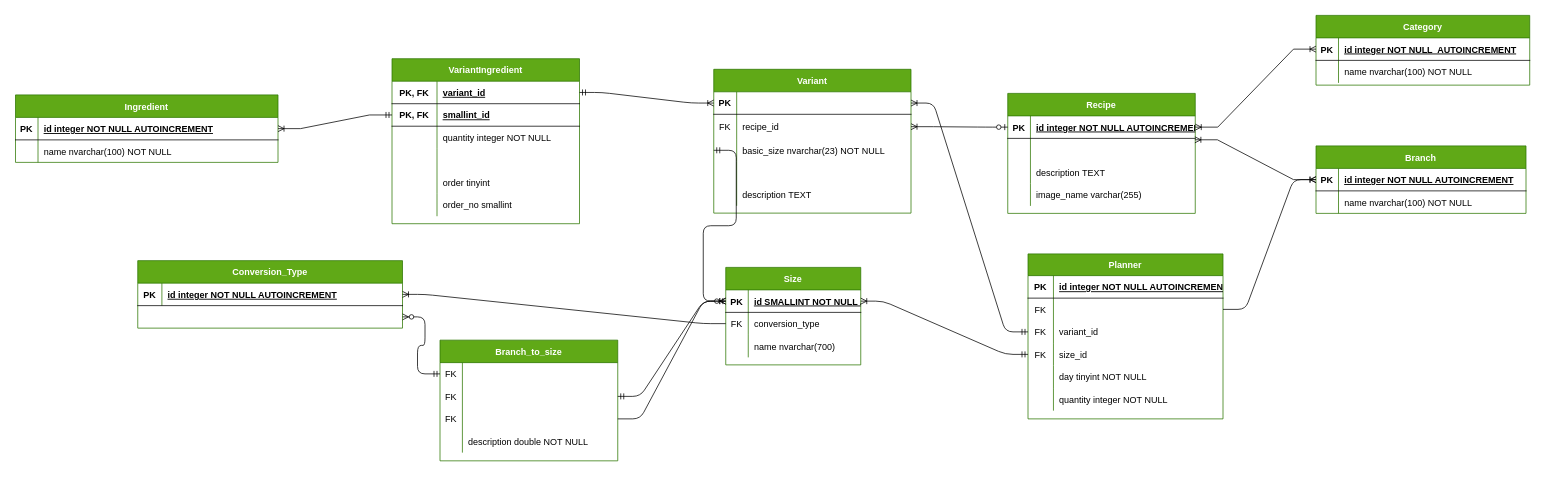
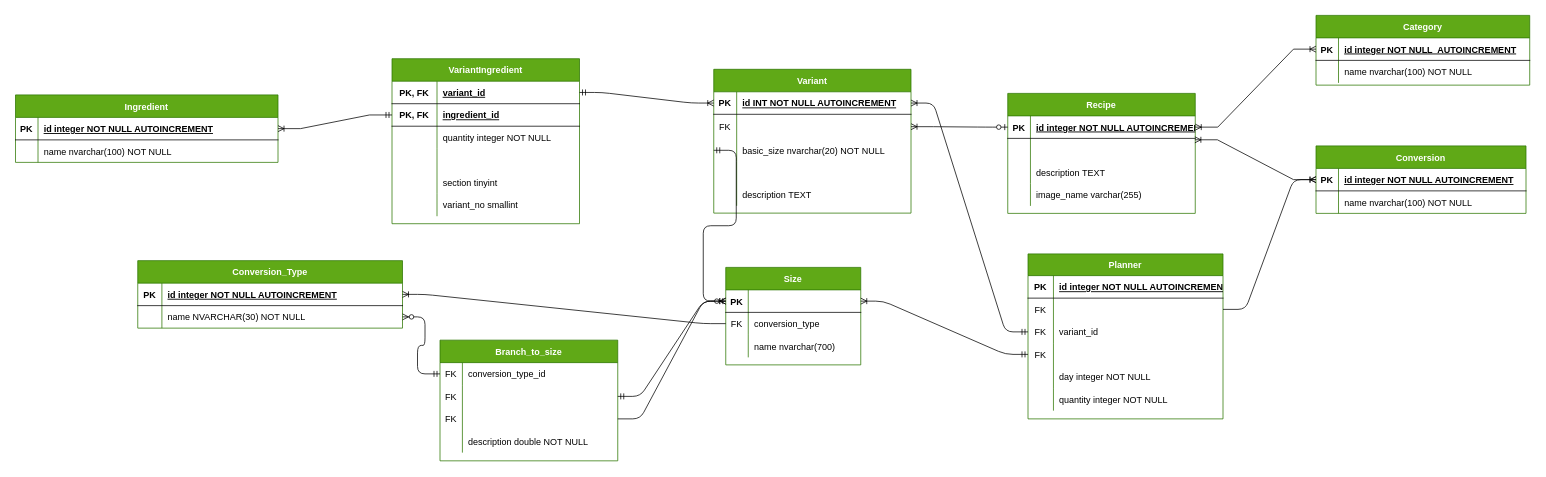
+ <mxCell id="77" value="id INT NOT NULL AUTOINCREMENT" style="shape=partialRectangle;connectable=0;fillColor=none;top=0;left=0;bottom=0;right=0;align=left;spacingLeft=6;fontStyle=5;overflow=hidden;" parent="75" vertex="1"><mxGeometry x="30.583" width="232.417" height="30" as="geometry"><mxRectangle width="232.417" height="30" as="alternateBounds" /></mxGeometry></mxCell>
- <mxCell id="61" value="smallint_id" style="shape=partialRectangle;connectable=0;fillColor=none;top=0;left=0;bottom=0;right=0;align=left;spacingLeft=6;fontStyle=5;overflow=hidden;" parent="59" vertex="1"><mxGeometry x="60" width="190" height="30" as="geometry"><mxRectangle width="190" height="30" as="alternateBounds" /></mxGeometry></mxCell>
+ <mxCell id="61" value="ingredient_id" style="shape=partialRectangle;connectable=0;fillColor=none;top=0;left=0;bottom=0;right=0;align=left;spacingLeft=6;fontStyle=5;overflow=hidden;" parent="59" vertex="1"><mxGeometry x="60" width="190" height="30" as="geometry"><mxRectangle width="190" height="30" as="alternateBounds" /></mxGeometry></mxCell>
- <mxCell id="80" value="recipe_id" style="shape=partialRectangle;connectable=0;fillColor=none;top=0;left=0;bottom=0;right=0;align=left;spacingLeft=6;fontStyle=0;overflow=hidden;" parent="78" vertex="1"><mxGeometry x="30.583" width="232.417" height="33" as="geometry"><mxRectangle width="232.417" height="33" as="alternateBounds" /></mxGeometry></mxCell>
- <mxCell id="83" value="basic_size nvarchar(23) NOT NULL" style="shape=partialRectangle;connectable=0;fillColor=none;top=0;left=0;bottom=0;right=0;align=left;spacingLeft=6;overflow=hidden;" parent="81" vertex="1"><mxGeometry x="30.583" width="232.417" height="30" as="geometry"><mxRectangle width="232.417" height="30" as="alternateBounds" /></mxGeometry></mxCell>
+ <mxCell id="83" value="basic_size nvarchar(20) NOT NULL" style="shape=partialRectangle;connectable=0;fillColor=none;top=0;left=0;bottom=0;right=0;align=left;spacingLeft=6;overflow=hidden;" parent="81" vertex="1"><mxGeometry x="30.583" width="232.417" height="30" as="geometry"><mxRectangle width="232.417" height="30" as="alternateBounds" /></mxGeometry></mxCell>
- <mxCell id="28" value="Branch" style="shape=table;startSize=30;container=1;collapsible=1;childLayout=tableLayout;fixedRows=1;rowLines=0;fontStyle=1;align=center;resizeLast=1;fillColor=#60a917;fontColor=#ffffff;strokeColor=#2D7600;" parent="1" vertex="1"><mxGeometry x="1754" y="194" width="280" height="90" as="geometry" /></mxCell>
+ <mxCell id="28" value="Conversion" style="shape=table;startSize=30;container=1;collapsible=1;childLayout=tableLayout;fixedRows=1;rowLines=0;fontStyle=1;align=center;resizeLast=1;fillColor=#60a917;fontColor=#ffffff;strokeColor=#2D7600;" parent="1" vertex="1"><mxGeometry x="1754" y="194" width="280" height="90" as="geometry" /></mxCell>
- <mxCell id="69" value="order tinyint" style="shape=partialRectangle;connectable=0;fillColor=none;top=0;left=0;bottom=0;right=0;align=left;spacingLeft=6;overflow=hidden;" parent="67" vertex="1"><mxGeometry x="60" width="190" height="30" as="geometry"><mxRectangle width="190" height="30" as="alternateBounds" /></mxGeometry></mxCell>
+ <mxCell id="69" value="section tinyint" style="shape=partialRectangle;connectable=0;fillColor=none;top=0;left=0;bottom=0;right=0;align=left;spacingLeft=6;overflow=hidden;" parent="67" vertex="1"><mxGeometry x="60" width="190" height="30" as="geometry"><mxRectangle width="190" height="30" as="alternateBounds" /></mxGeometry></mxCell>
- <mxCell id="72" value="order_no smallint" style="shape=partialRectangle;connectable=0;fillColor=none;top=0;left=0;bottom=0;right=0;align=left;spacingLeft=6;overflow=hidden;" parent="70" vertex="1"><mxGeometry x="60" width="190" height="30" as="geometry"><mxRectangle width="190" height="30" as="alternateBounds" /></mxGeometry></mxCell>
+ <mxCell id="72" value="variant_no smallint" style="shape=partialRectangle;connectable=0;fillColor=none;top=0;left=0;bottom=0;right=0;align=left;spacingLeft=6;overflow=hidden;" parent="70" vertex="1"><mxGeometry x="60" width="190" height="30" as="geometry"><mxRectangle width="190" height="30" as="alternateBounds" /></mxGeometry></mxCell>
- <mxCell id="102" value="id SMALLINT NOT NULL AUTOINCREMENT" style="shape=partialRectangle;connectable=0;fillColor=none;top=0;left=0;bottom=0;right=0;align=left;spacingLeft=6;fontStyle=5;overflow=hidden;" parent="100" vertex="1"><mxGeometry x="30" width="150" height="30" as="geometry"><mxRectangle width="150" height="30" as="alternateBounds" /></mxGeometry></mxCell>
+ <mxCell id="97" value="name NVARCHAR(30) NOT NULL" style="shape=partialRectangle;connectable=0;fillColor=none;top=0;left=0;bottom=0;right=0;align=left;spacingLeft=6;overflow=hidden;" parent="95" vertex="1"><mxGeometry x="32.196" width="320.804" height="30" as="geometry"><mxRectangle width="320.804" height="30" as="alternateBounds" /></mxGeometry></mxCell>
- <mxCell id="46" value="size_id" style="shape=partialRectangle;connectable=0;fillColor=none;top=0;left=0;bottom=0;right=0;align=left;spacingLeft=6;fontStyle=0;overflow=hidden;" parent="44" vertex="1"><mxGeometry x="33.917" width="226.083" height="30" as="geometry"><mxRectangle width="226.083" height="30" as="alternateBounds" /></mxGeometry></mxCell>
+ <mxCell id="113" value="conversion_type_id" style="shape=partialRectangle;connectable=0;fillColor=none;top=0;left=0;bottom=0;right=0;align=left;spacingLeft=6;overflow=hidden;" parent="111" vertex="1"><mxGeometry x="29.863" width="207.137" height="30" as="geometry"><mxRectangle width="207.137" height="30" as="alternateBounds" /></mxGeometry></mxCell>
- <mxCell id="49" value="day tinyint NOT NULL" style="shape=partialRectangle;connectable=0;fillColor=none;top=0;left=0;bottom=0;right=0;align=left;spacingLeft=6;overflow=hidden;" parent="47" vertex="1"><mxGeometry x="33.917" width="226.083" height="30" as="geometry"><mxRectangle width="226.083" height="30" as="alternateBounds" /></mxGeometry></mxCell>
+ <mxCell id="49" value="day integer NOT NULL" style="shape=partialRectangle;connectable=0;fillColor=none;top=0;left=0;bottom=0;right=0;align=left;spacingLeft=6;overflow=hidden;" parent="47" vertex="1"><mxGeometry x="33.917" width="226.083" height="30" as="geometry"><mxRectangle width="226.083" height="30" as="alternateBounds" /></mxGeometry></mxCell>
